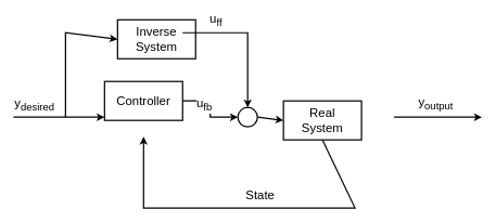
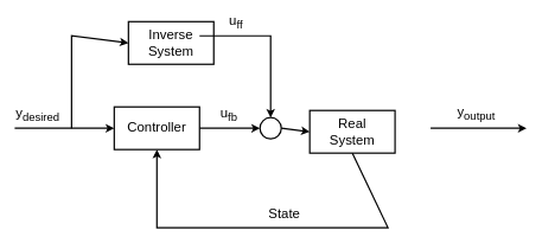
- <mxCell id="4" value="Controller" style="rounded=0;whiteSpace=wrap;html=1;fontSize=19;strokeColor=default;strokeWidth=2;" vertex="1" parent="2"><mxGeometry x="140" y="105" width="120" height="60" as="geometry" /></mxCell>
+ <mxCell id="4" value="Controller" style="rounded=0;whiteSpace=wrap;html=1;fontSize=19;strokeColor=default;strokeWidth=2;" vertex="1" parent="2"><mxGeometry x="140" y="130" width="120" height="60" as="geometry" /></mxCell>
